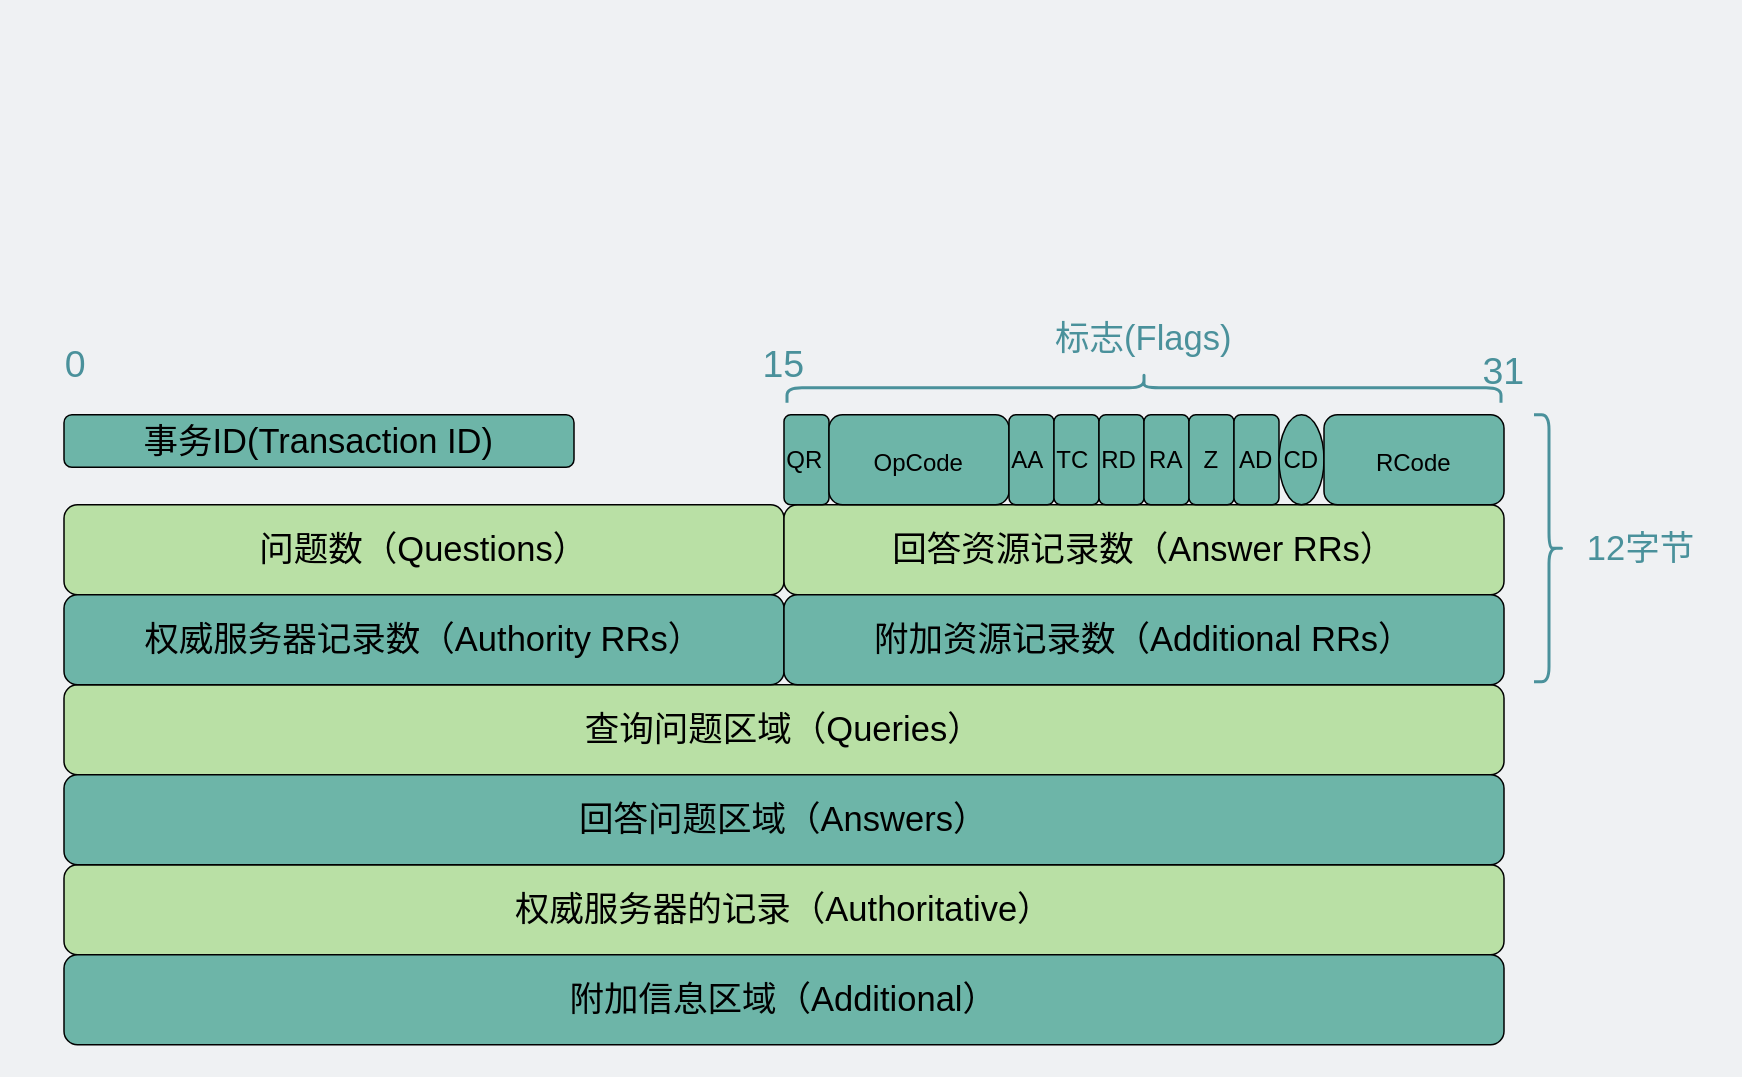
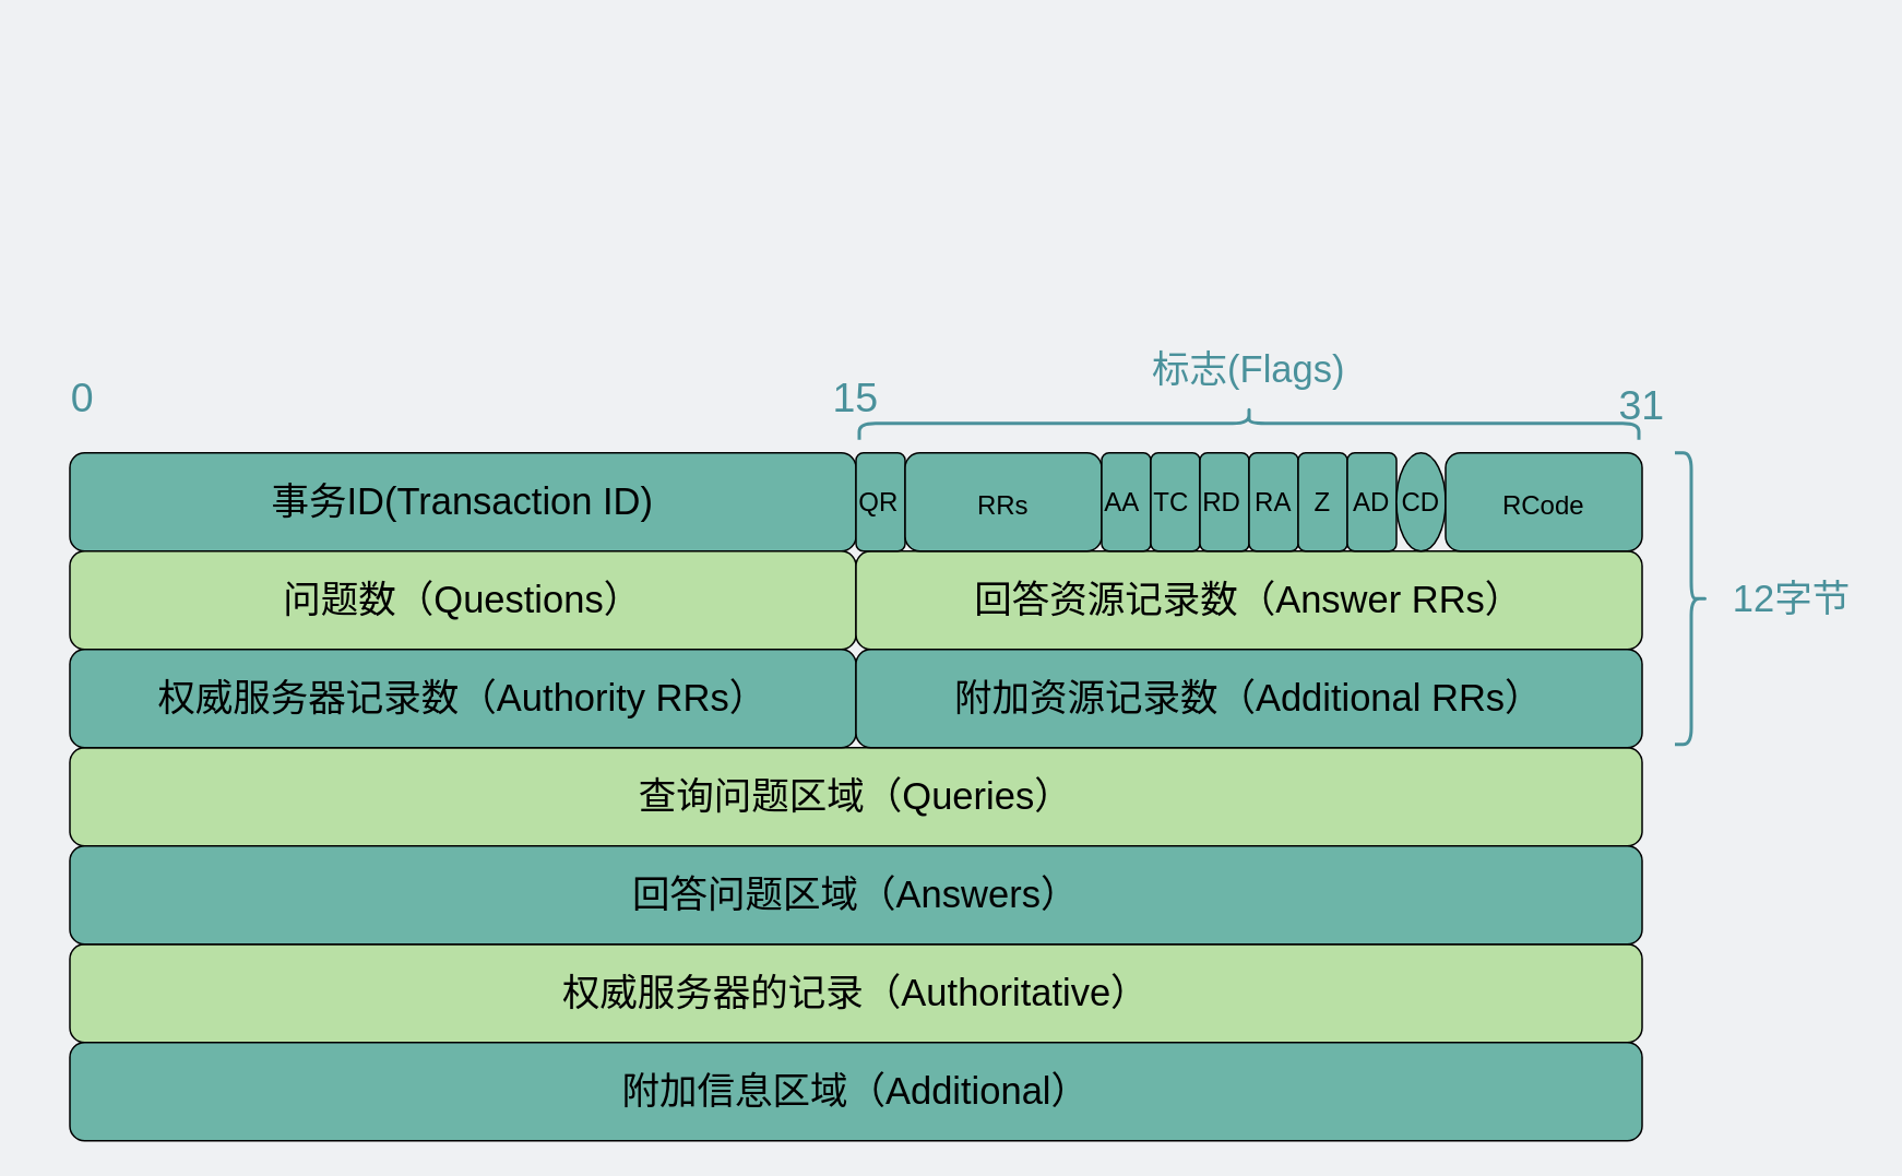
- <mxCell id="2" value="事务ID(Transaction ID)" style="rounded=1;whiteSpace=wrap;html=1;fontSize=23;fillColor=#6DB5A8;" parent="1" vertex="1"><mxGeometry x="42" y="276" width="340" height="35" as="geometry" /></mxCell>
+ <mxCell id="2" value="事务ID(Transaction ID)" style="rounded=1;whiteSpace=wrap;html=1;fontSize=23;fillColor=#6DB5A8;" parent="1" vertex="1"><mxGeometry x="42" y="276" width="480" height="60" as="geometry" /></mxCell>
- <mxCell id="15" value="&lt;font style=&quot;font-size: 16px;&quot;&gt;OpCode&lt;/font&gt;" style="rounded=1;whiteSpace=wrap;html=1;fontSize=23;fillColor=#6DB5A8;" vertex="1" parent="1"><mxGeometry x="552" y="276" width="120" height="60" as="geometry" /></mxCell>
+ <mxCell id="15" value="&lt;font style=&quot;font-size: 16px;&quot;&gt;RRs&lt;/font&gt;" style="rounded=1;whiteSpace=wrap;html=1;fontSize=23;fillColor=#6DB5A8;" vertex="1" parent="1"><mxGeometry x="552" y="276" width="120" height="60" as="geometry" /></mxCell>
